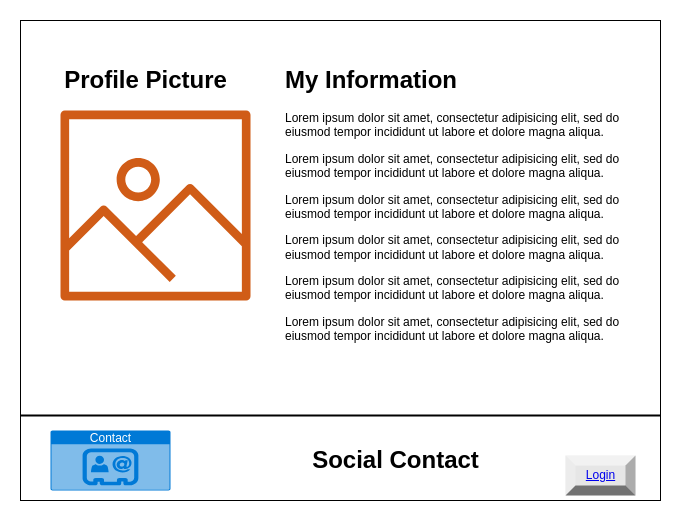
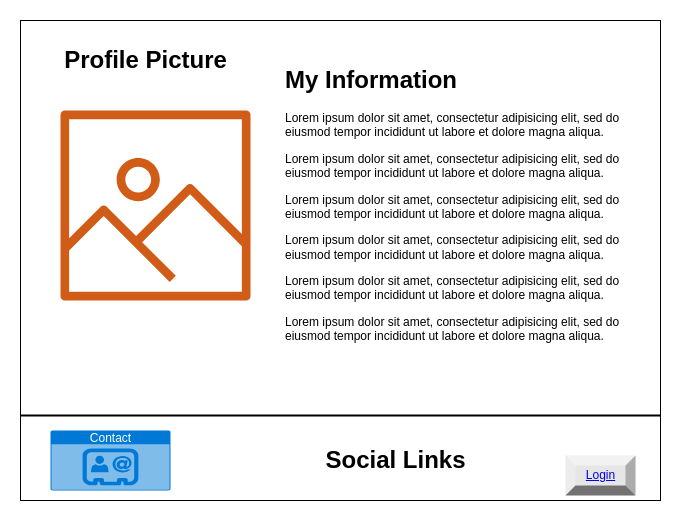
- <mxCell id="3" value="Profile Picture" style="text;strokeColor=none;fillColor=none;html=1;fontSize=24;fontStyle=1;verticalAlign=middle;align=center;" parent="1" vertex="1"><mxGeometry x="60" y="60" width="170" height="40" as="geometry" /></mxCell>
+ <mxCell id="3" value="Profile Picture" style="text;strokeColor=none;fillColor=none;html=1;fontSize=24;fontStyle=1;verticalAlign=middle;align=center;" parent="1" vertex="1"><mxGeometry x="60" y="40" width="170" height="40" as="geometry" /></mxCell>
- <mxCell id="9" value="Social Contact" style="text;strokeColor=none;fillColor=none;html=1;fontSize=24;fontStyle=1;verticalAlign=middle;align=center;" parent="1" vertex="1"><mxGeometry x="280" y="450" width="230" height="20" as="geometry" /></mxCell>
+ <mxCell id="9" value="Social Links" style="text;strokeColor=none;fillColor=none;html=1;fontSize=24;fontStyle=1;verticalAlign=middle;align=center;" parent="1" vertex="1"><mxGeometry x="280" y="450" width="230" height="20" as="geometry" /></mxCell>
